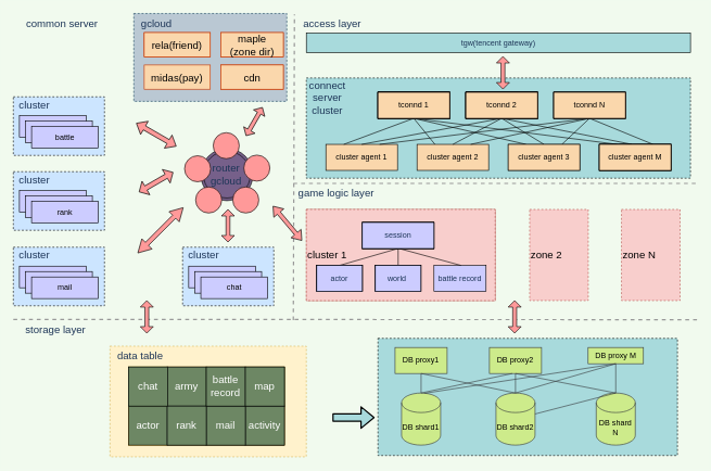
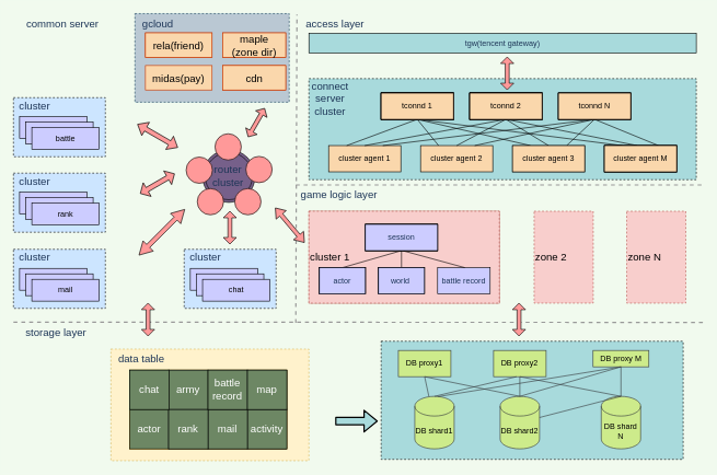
- <mxCell id="61" value="router&lt;br&gt;gcloud" style="text;html=1;strokeColor=none;fillColor=none;align=center;verticalAlign=middle;whiteSpace=wrap;rounded=0;sketch=0;fontColor=#1D3557;fontStyle=0;fontSize=16;" parent="54" vertex="1"><mxGeometry x="25" y="29.47" width="78" height="70" as="geometry" /></mxCell>
+ <mxCell id="61" value="router&lt;br&gt;cluster" style="text;html=1;strokeColor=none;fillColor=none;align=center;verticalAlign=middle;whiteSpace=wrap;rounded=0;sketch=0;fontColor=#1D3557;fontStyle=0;fontSize=16;" parent="54" vertex="1"><mxGeometry x="25" y="29.47" width="78" height="70" as="geometry" /></mxCell>
- <mxCell id="17" value="DB shard1" style="shape=cylinder3;whiteSpace=wrap;html=1;boundedLbl=1;backgroundOutline=1;size=15;rounded=0;sketch=0;fillColor=#cdeb8b;strokeColor=#36393d;" parent="1" vertex="1"><mxGeometry x="616.25" y="603" width="60" height="80" as="geometry" /></mxCell>
+ <mxCell id="17" value="DB shard1" style="shape=cylinder3;whiteSpace=wrap;html=1;boundedLbl=1;backgroundOutline=1;size=15;rounded=0;sketch=0;fillColor=#cdeb8b;strokeColor=#36393d;" parent="1" vertex="1"><mxGeometry x="631.25" y="603" width="60" height="80" as="geometry" /></mxCell>
